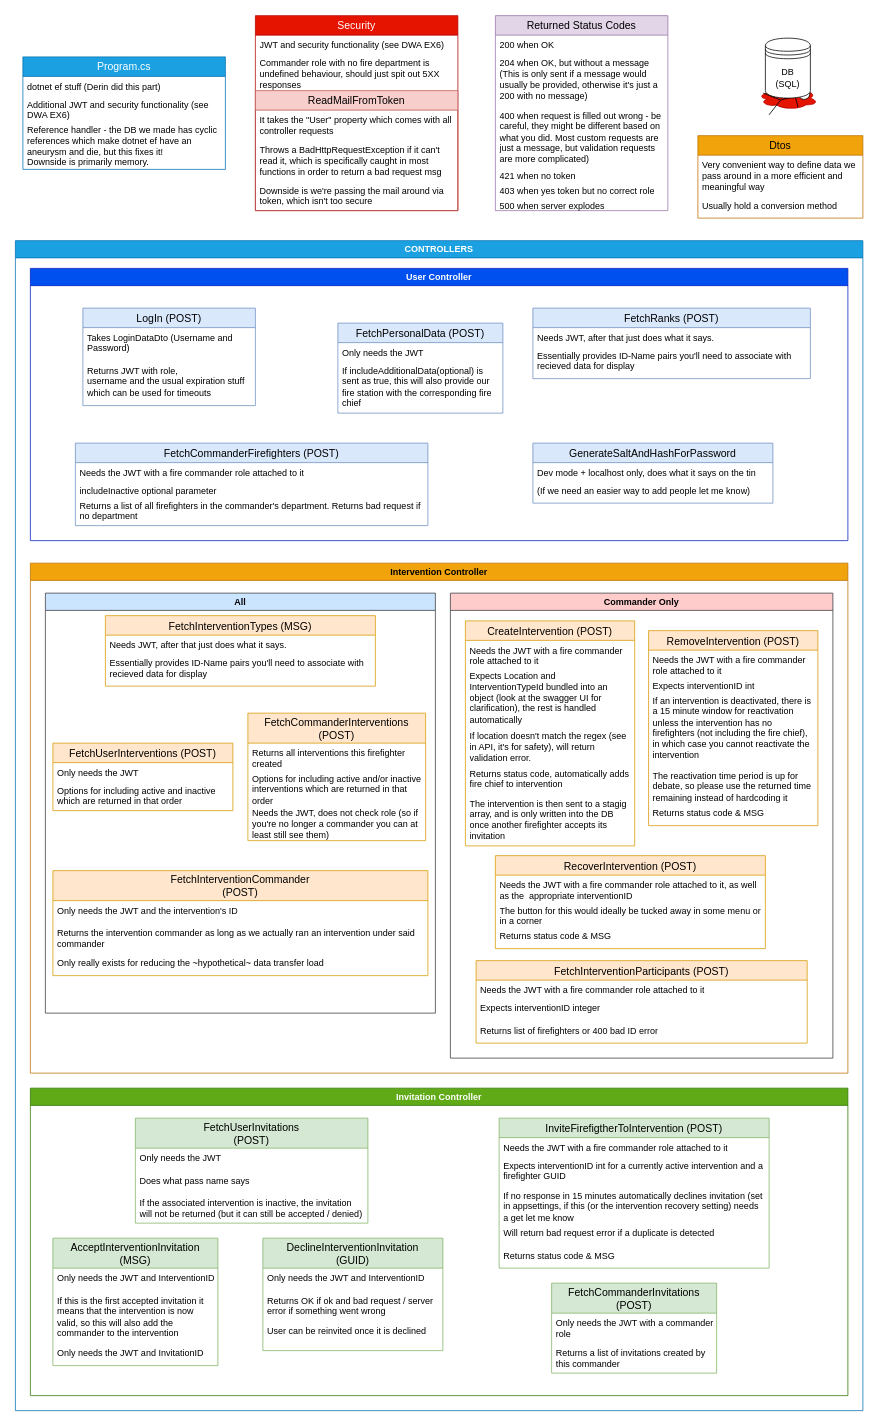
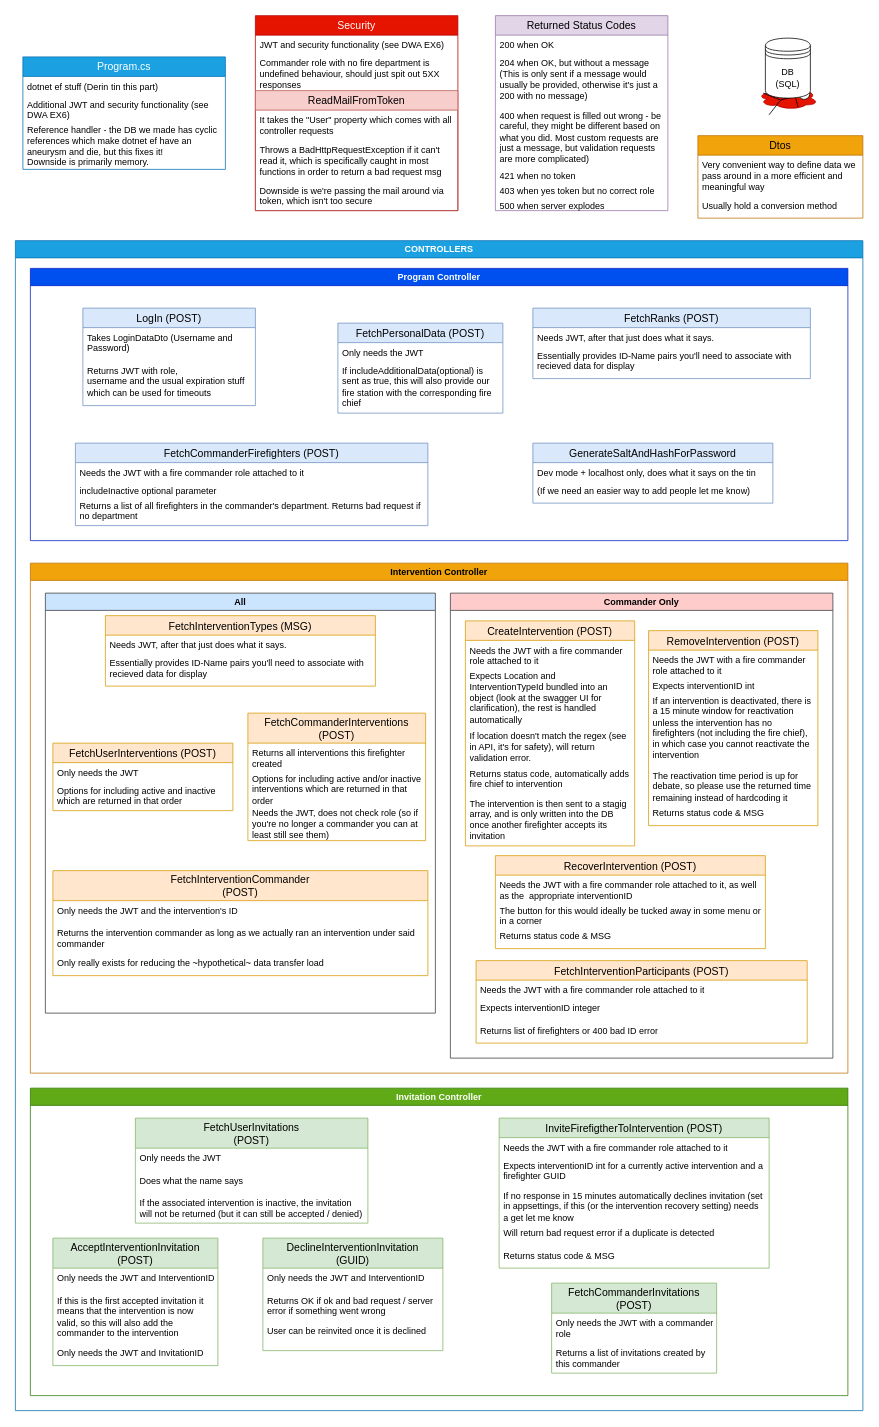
- <mxCell id="5" value="dotnet ef stuff (Derin did this part)" style="text;strokeColor=none;fillColor=none;spacingLeft=4;spacingRight=4;overflow=hidden;rotatable=0;points=[[0,0.5],[1,0.5]];portConstraint=eastwest;fontSize=12;" parent="4" vertex="1"><mxGeometry y="26" width="270" height="24" as="geometry" /></mxCell>
+ <mxCell id="5" value="dotnet ef stuff (Derin tin this part)" style="text;strokeColor=none;fillColor=none;spacingLeft=4;spacingRight=4;overflow=hidden;rotatable=0;points=[[0,0.5],[1,0.5]];portConstraint=eastwest;fontSize=12;" parent="4" vertex="1"><mxGeometry y="26" width="270" height="24" as="geometry" /></mxCell>
- <mxCell id="56" value="User Controller" style="swimlane;whiteSpace=wrap;html=1;fillColor=#0050ef;strokeColor=#001DBC;fontColor=#ffffff;" parent="18" vertex="1"><mxGeometry x="20" y="37" width="1090" height="363" as="geometry"><mxRectangle x="20" y="37" width="130" height="30" as="alternateBounds" /></mxGeometry></mxCell>
+ <mxCell id="56" value="Program Controller" style="swimlane;whiteSpace=wrap;html=1;fillColor=#0050ef;strokeColor=#001DBC;fontColor=#ffffff;" parent="18" vertex="1"><mxGeometry x="20" y="37" width="1090" height="363" as="geometry"><mxRectangle x="20" y="37" width="130" height="30" as="alternateBounds" /></mxGeometry></mxCell>
- <mxCell id="76" value="Does what pass name says" style="text;strokeColor=none;fillColor=none;spacingLeft=4;spacingRight=4;overflow=hidden;rotatable=0;points=[[0,0.5],[1,0.5]];portConstraint=eastwest;fontSize=12;whiteSpace=wrap;" parent="74" vertex="1"><mxGeometry y="70" width="310" height="30" as="geometry" /></mxCell>
+ <mxCell id="76" value="Does what the name says" style="text;strokeColor=none;fillColor=none;spacingLeft=4;spacingRight=4;overflow=hidden;rotatable=0;points=[[0,0.5],[1,0.5]];portConstraint=eastwest;fontSize=12;whiteSpace=wrap;" parent="74" vertex="1"><mxGeometry y="70" width="310" height="30" as="geometry" /></mxCell>
- <mxCell id="82" value="AcceptInterventionInvitation&#10;(MSG)" style="swimlane;fontStyle=0;childLayout=stackLayout;horizontal=1;startSize=40;horizontalStack=0;resizeParent=1;resizeParentMax=0;resizeLast=0;collapsible=1;marginBottom=0;align=center;fontSize=14;fillColor=#d5e8d4;strokeColor=#82b366;" parent="73" vertex="1"><mxGeometry x="30" y="200" width="220" height="170" as="geometry"><mxRectangle x="260" y="36" width="260" height="50" as="alternateBounds" /></mxGeometry></mxCell>
+ <mxCell id="82" value="AcceptInterventionInvitation&#10;(POST)" style="swimlane;fontStyle=0;childLayout=stackLayout;horizontal=1;startSize=40;horizontalStack=0;resizeParent=1;resizeParentMax=0;resizeLast=0;collapsible=1;marginBottom=0;align=center;fontSize=14;fillColor=#d5e8d4;strokeColor=#82b366;" parent="73" vertex="1"><mxGeometry x="30" y="200" width="220" height="170" as="geometry"><mxRectangle x="260" y="36" width="260" height="50" as="alternateBounds" /></mxGeometry></mxCell>
